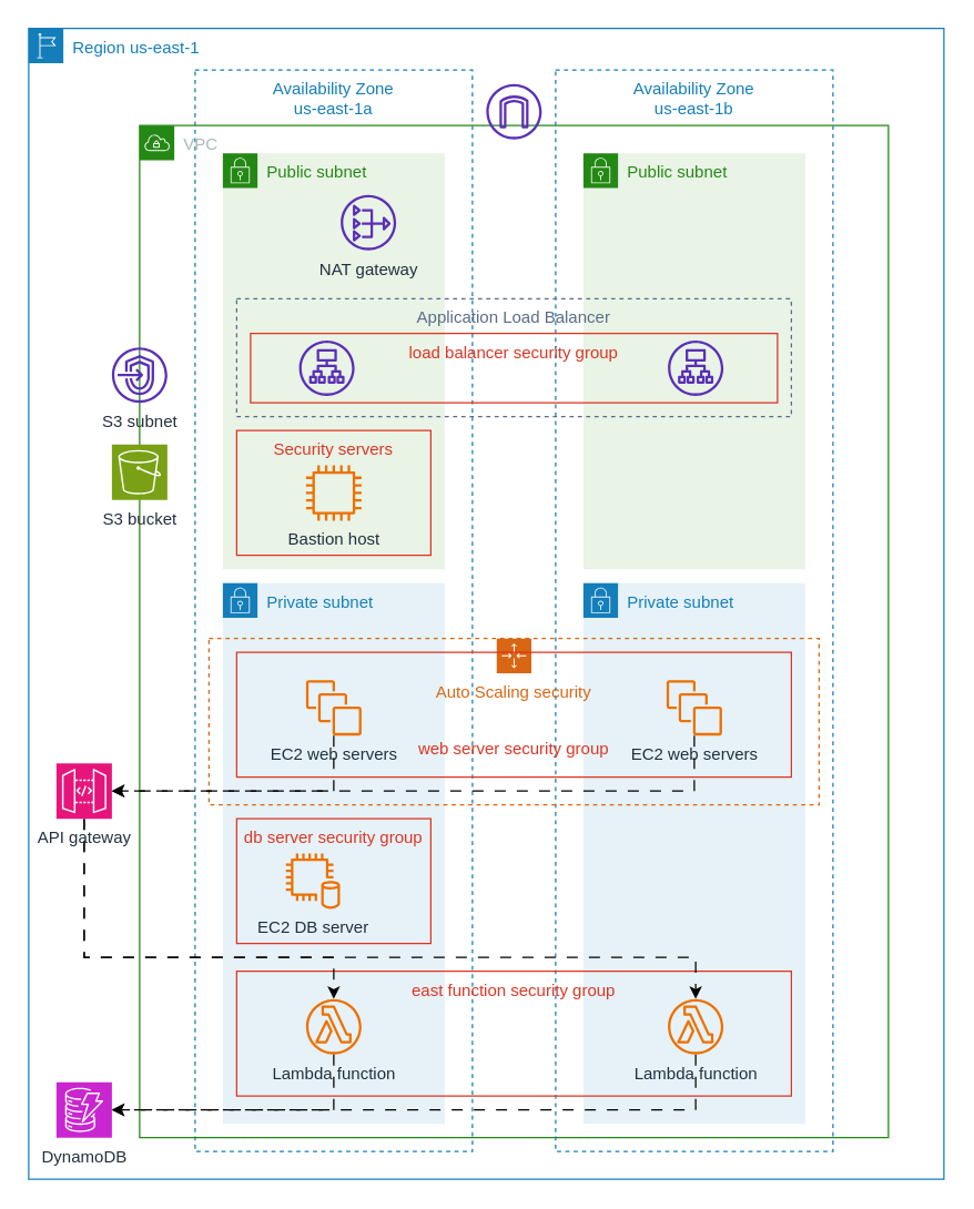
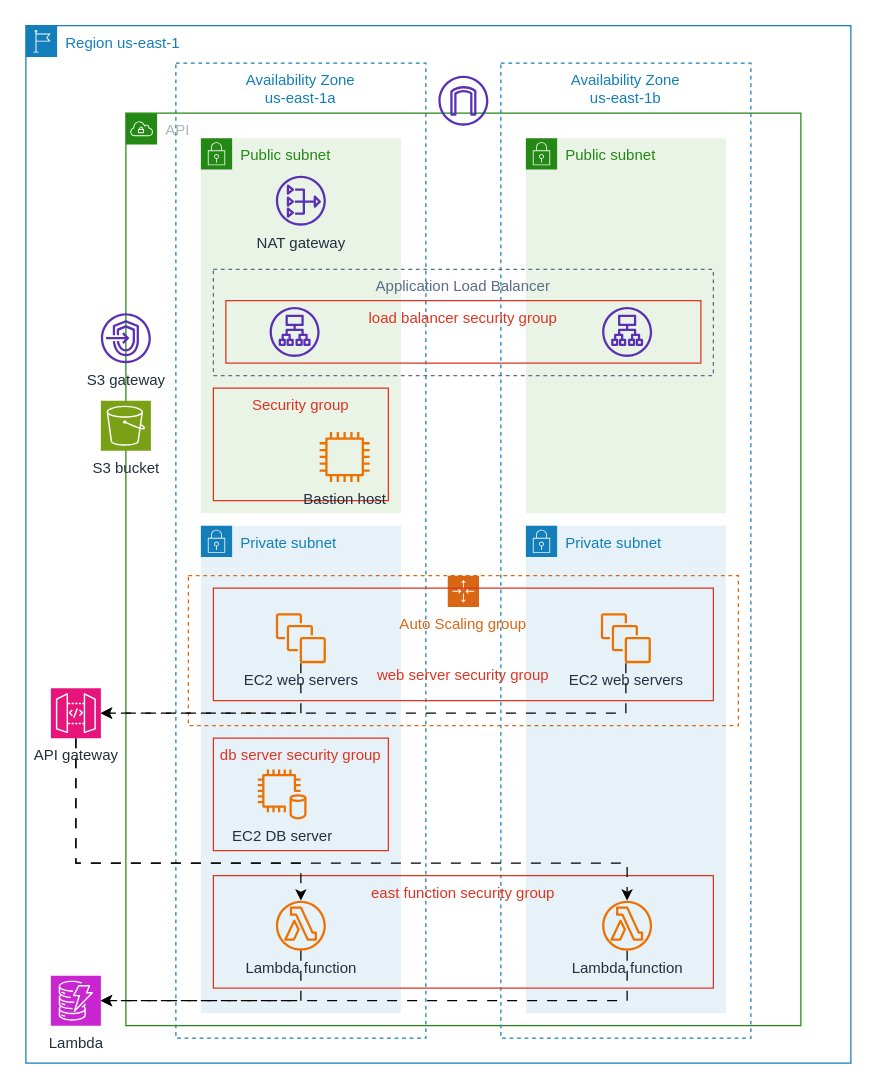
- <mxCell id="4" value="VPC" style="points=[[0,0],[0.25,0],[0.5,0],[0.75,0],[1,0],[1,0.25],[1,0.5],[1,0.75],[1,1],[0.75,1],[0.5,1],[0.25,1],[0,1],[0,0.75],[0,0.5],[0,0.25]];outlineConnect=0;gradientColor=none;html=1;whiteSpace=wrap;fontSize=12;fontStyle=0;shape=mxgraph.aws4.group;grIcon=mxgraph.aws4.group_vpc;strokeColor=#248814;fillColor=none;verticalAlign=top;align=left;spacingLeft=30;fontColor=#AAB7B8;dashed=0;" parent="1" vertex="1"><mxGeometry x="100" y="90" width="540" height="730" as="geometry" /></mxCell>
+ <mxCell id="4" value="API" style="points=[[0,0],[0.25,0],[0.5,0],[0.75,0],[1,0],[1,0.25],[1,0.5],[1,0.75],[1,1],[0.75,1],[0.5,1],[0.25,1],[0,1],[0,0.75],[0,0.5],[0,0.25]];outlineConnect=0;gradientColor=none;html=1;whiteSpace=wrap;fontSize=12;fontStyle=0;shape=mxgraph.aws4.group;grIcon=mxgraph.aws4.group_vpc;strokeColor=#248814;fillColor=none;verticalAlign=top;align=left;spacingLeft=30;fontColor=#AAB7B8;dashed=0;" parent="1" vertex="1"><mxGeometry x="100" y="90" width="540" height="730" as="geometry" /></mxCell>
- <mxCell id="27" value="NAT gateway" style="outlineConnect=0;fontColor=#232F3E;gradientColor=none;fillColor=#5A30B5;strokeColor=none;dashed=0;verticalLabelPosition=bottom;verticalAlign=top;align=center;html=1;fontSize=12;fontStyle=0;aspect=fixed;pointerEvents=1;shape=mxgraph.aws4.nat_gateway;" parent="1" vertex="1"><mxGeometry x="245" y="140" width="40" height="40" as="geometry" /></mxCell>
+ <mxCell id="27" value="NAT gateway" style="outlineConnect=0;fontColor=#232F3E;gradientColor=none;fillColor=#5A30B5;strokeColor=none;dashed=0;verticalLabelPosition=bottom;verticalAlign=top;align=center;html=1;fontSize=12;fontStyle=0;aspect=fixed;pointerEvents=1;shape=mxgraph.aws4.nat_gateway;" parent="1" vertex="1"><mxGeometry x="220" y="140" width="40" height="40" as="geometry" /></mxCell>
- <mxCell id="14" value="S3 subnet" style="outlineConnect=0;fontColor=#232F3E;gradientColor=none;fillColor=#5A30B5;strokeColor=none;dashed=0;verticalLabelPosition=bottom;verticalAlign=top;align=center;html=1;fontSize=12;fontStyle=0;aspect=fixed;pointerEvents=1;shape=mxgraph.aws4.endpoints;" parent="1" vertex="1"><mxGeometry x="80" y="250" width="40" height="40" as="geometry" /></mxCell>
+ <mxCell id="14" value="S3 gateway" style="outlineConnect=0;fontColor=#232F3E;gradientColor=none;fillColor=#5A30B5;strokeColor=none;dashed=0;verticalLabelPosition=bottom;verticalAlign=top;align=center;html=1;fontSize=12;fontStyle=0;aspect=fixed;pointerEvents=1;shape=mxgraph.aws4.endpoints;" parent="1" vertex="1"><mxGeometry x="80" y="250" width="40" height="40" as="geometry" /></mxCell>
- <mxCell id="25" value="Security servers" style="fillColor=none;strokeColor=#DD3522;verticalAlign=top;fontStyle=0;fontColor=#DD3522;" parent="24" vertex="1"><mxGeometry width="140" height="90" as="geometry" /></mxCell>
+ <mxCell id="25" value="Security group" style="fillColor=none;strokeColor=#DD3522;verticalAlign=top;fontStyle=0;fontColor=#DD3522;" parent="24" vertex="1"><mxGeometry width="140" height="90" as="geometry" /></mxCell>
- <mxCell id="26" value="Bastion host" style="sketch=0;outlineConnect=0;fontColor=#232F3E;gradientColor=none;fillColor=#ED7100;strokeColor=none;dashed=0;verticalLabelPosition=bottom;verticalAlign=top;align=center;html=1;fontSize=12;fontStyle=0;aspect=fixed;pointerEvents=1;shape=mxgraph.aws4.instance2;" parent="24" vertex="1"><mxGeometry x="50" y="25" width="40" height="40" as="geometry" /></mxCell>
+ <mxCell id="26" value="Bastion host" style="sketch=0;outlineConnect=0;fontColor=#232F3E;gradientColor=none;fillColor=#ED7100;strokeColor=none;dashed=0;verticalLabelPosition=bottom;verticalAlign=top;align=center;html=1;fontSize=12;fontStyle=0;aspect=fixed;pointerEvents=1;shape=mxgraph.aws4.instance2;" parent="24" vertex="1"><mxGeometry x="85" y="35" width="40" height="40" as="geometry" /></mxCell>
- <mxCell id="10" value="Auto Scaling security" style="points=[[0,0],[0.25,0],[0.5,0],[0.75,0],[1,0],[1,0.25],[1,0.5],[1,0.75],[1,1],[0.75,1],[0.5,1],[0.25,1],[0,1],[0,0.75],[0,0.5],[0,0.25]];outlineConnect=0;gradientColor=none;html=1;whiteSpace=wrap;fontSize=12;fontStyle=0;shape=mxgraph.aws4.groupCenter;grIcon=mxgraph.aws4.group_auto_scaling_group;grStroke=1;strokeColor=#D86613;fillColor=none;verticalAlign=top;align=center;fontColor=#D86613;dashed=1;spacingTop=25;" parent="1" vertex="1"><mxGeometry x="150" y="460" width="440" height="120" as="geometry" /></mxCell>
+ <mxCell id="10" value="Auto Scaling group" style="points=[[0,0],[0.25,0],[0.5,0],[0.75,0],[1,0],[1,0.25],[1,0.5],[1,0.75],[1,1],[0.75,1],[0.5,1],[0.25,1],[0,1],[0,0.75],[0,0.5],[0,0.25]];outlineConnect=0;gradientColor=none;html=1;whiteSpace=wrap;fontSize=12;fontStyle=0;shape=mxgraph.aws4.groupCenter;grIcon=mxgraph.aws4.group_auto_scaling_group;grStroke=1;strokeColor=#D86613;fillColor=none;verticalAlign=top;align=center;fontColor=#D86613;dashed=1;spacingTop=25;" parent="1" vertex="1"><mxGeometry x="150" y="460" width="440" height="120" as="geometry" /></mxCell>
- <mxCell id="28" value="DynamoDB" style="sketch=0;points=[[0,0,0],[0.25,0,0],[0.5,0,0],[0.75,0,0],[1,0,0],[0,1,0],[0.25,1,0],[0.5,1,0],[0.75,1,0],[1,1,0],[0,0.25,0],[0,0.5,0],[0,0.75,0],[1,0.25,0],[1,0.5,0],[1,0.75,0]];outlineConnect=0;fontColor=#232F3E;fillColor=#C925D1;strokeColor=#ffffff;dashed=0;verticalLabelPosition=bottom;verticalAlign=top;align=center;html=1;fontSize=12;fontStyle=0;aspect=fixed;shape=mxgraph.aws4.resourceIcon;resIcon=mxgraph.aws4.dynamodb;" parent="1" vertex="1"><mxGeometry x="40" y="780" width="40" height="40" as="geometry" /></mxCell>
+ <mxCell id="28" value="Lambda" style="sketch=0;points=[[0,0,0],[0.25,0,0],[0.5,0,0],[0.75,0,0],[1,0,0],[0,1,0],[0.25,1,0],[0.5,1,0],[0.75,1,0],[1,1,0],[0,0.25,0],[0,0.5,0],[0,0.75,0],[1,0.25,0],[1,0.5,0],[1,0.75,0]];outlineConnect=0;fontColor=#232F3E;fillColor=#C925D1;strokeColor=#ffffff;dashed=0;verticalLabelPosition=bottom;verticalAlign=top;align=center;html=1;fontSize=12;fontStyle=0;aspect=fixed;shape=mxgraph.aws4.resourceIcon;resIcon=mxgraph.aws4.dynamodb;" parent="1" vertex="1"><mxGeometry x="40" y="780" width="40" height="40" as="geometry" /></mxCell>
